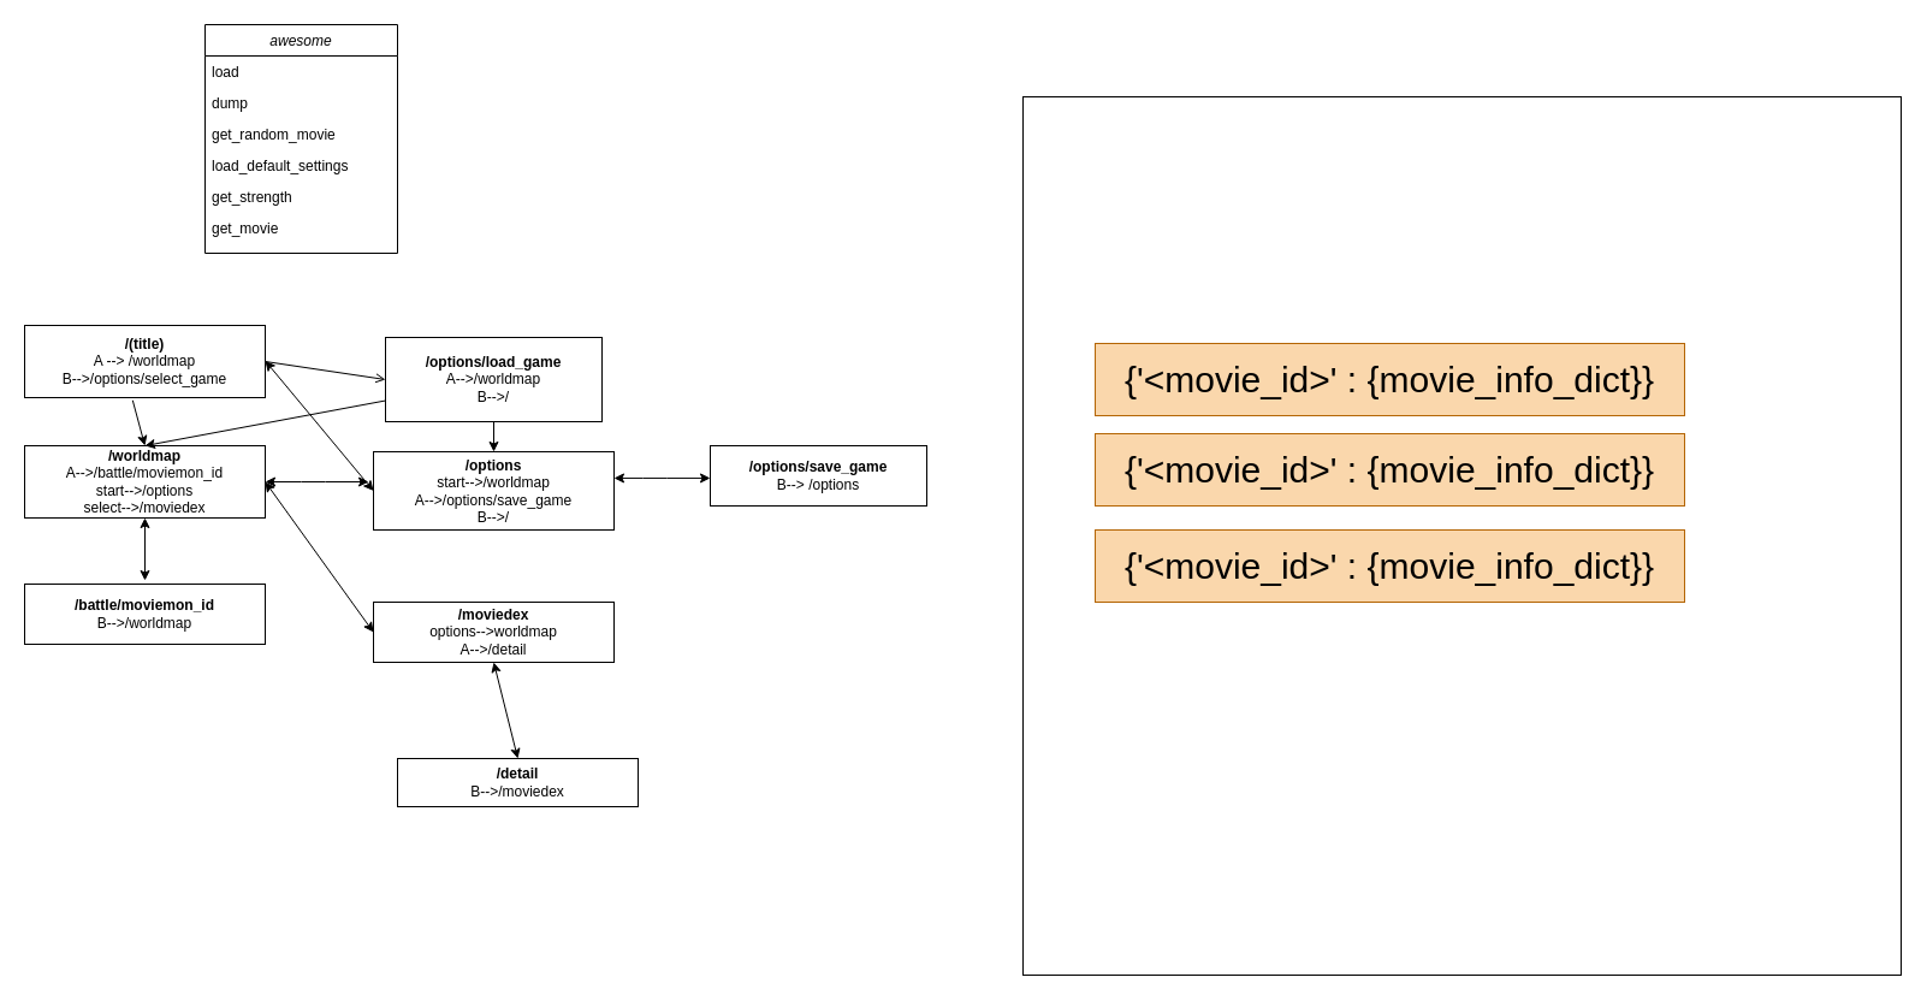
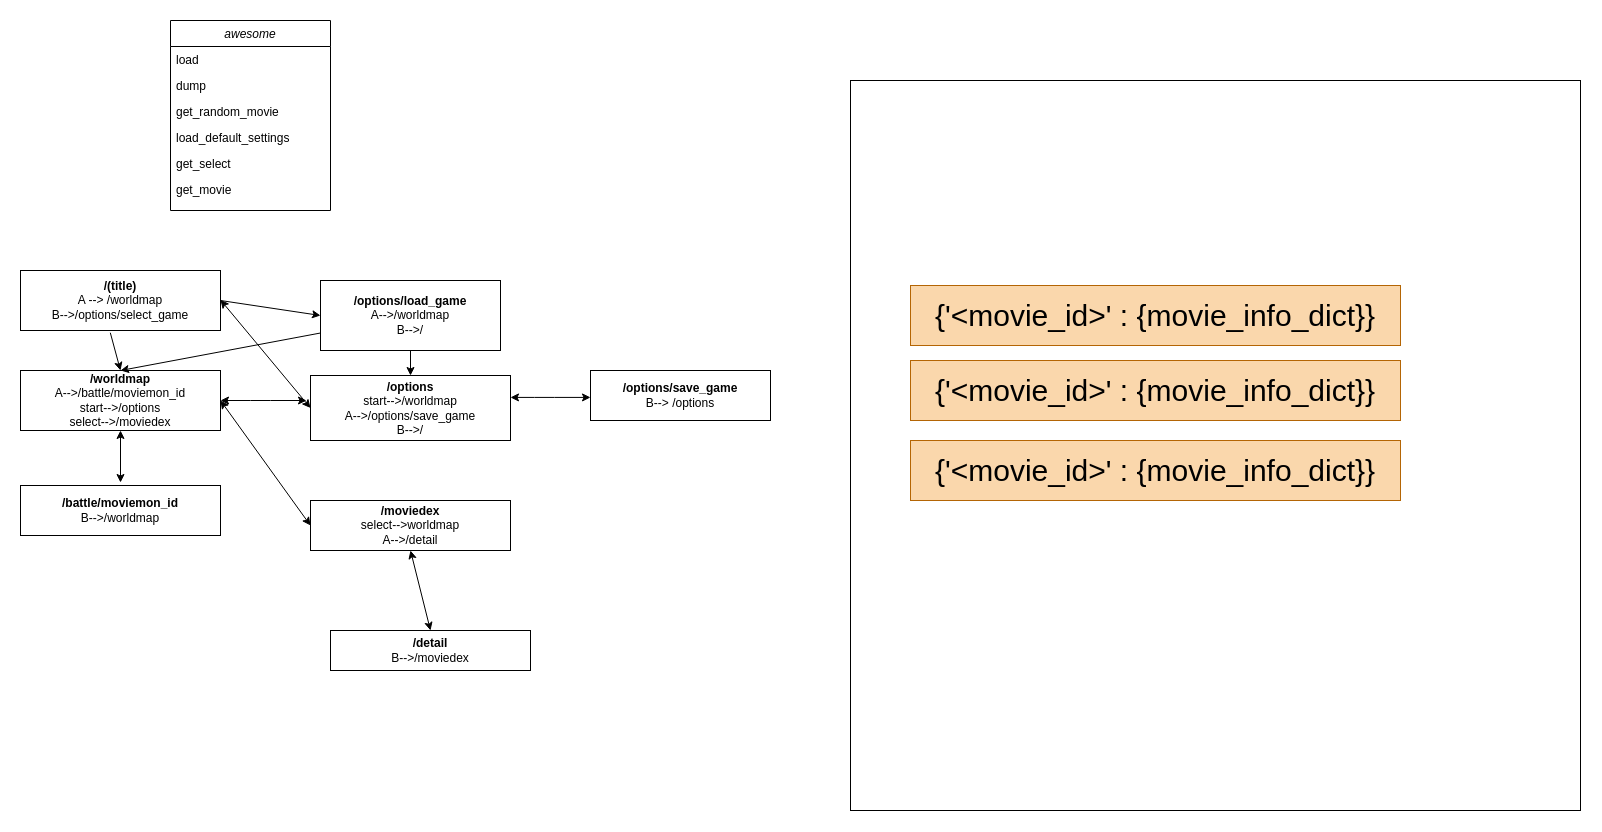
- <mxCell id="7" value="get_strength" style="text;align=left;verticalAlign=top;spacingLeft=4;spacingRight=4;overflow=hidden;rotatable=0;points=[[0,0.5],[1,0.5]];portConstraint=eastwest;rounded=0;shadow=0;html=0;" parent="2" vertex="1"><mxGeometry y="130" width="160" height="26" as="geometry" /></mxCell>
+ <mxCell id="7" value="get_select" style="text;align=left;verticalAlign=top;spacingLeft=4;spacingRight=4;overflow=hidden;rotatable=0;points=[[0,0.5],[1,0.5]];portConstraint=eastwest;rounded=0;shadow=0;html=0;" parent="2" vertex="1"><mxGeometry y="130" width="160" height="26" as="geometry" /></mxCell>
- <mxCell id="25" value="" style="endArrow=open;html=1;entryX=0;entryY=0.5;entryDx=0;entryDy=0;exitX=1;exitY=0.5;exitDx=0;exitDy=0;" parent="1" source="9" target="16" edge="1"><mxGeometry width="50" height="50" relative="1" as="geometry"><mxPoint x="337.143" y="330" as="sourcePoint" /><mxPoint x="130" y="380" as="targetPoint" /><Array as="points" /></mxGeometry></mxCell>
+ <mxCell id="25" value="" style="endArrow=classic;html=1;entryX=0;entryY=0.5;entryDx=0;entryDy=0;exitX=1;exitY=0.5;exitDx=0;exitDy=0;" parent="1" source="9" target="16" edge="1"><mxGeometry width="50" height="50" relative="1" as="geometry"><mxPoint x="337.143" y="330" as="sourcePoint" /><mxPoint x="130" y="380" as="targetPoint" /><Array as="points" /></mxGeometry></mxCell>
- <mxCell id="11" value="&lt;b&gt;/moviedex&lt;/b&gt;&lt;br&gt;options--&amp;gt;worldmap&lt;br&gt;A--&amp;gt;/detail" style="rounded=0;whiteSpace=wrap;html=1;" parent="1" vertex="1"><mxGeometry x="310" y="500" width="200" height="50" as="geometry" /></mxCell>
+ <mxCell id="11" value="&lt;b&gt;/moviedex&lt;/b&gt;&lt;br&gt;select--&amp;gt;worldmap&lt;br&gt;A--&amp;gt;/detail" style="rounded=0;whiteSpace=wrap;html=1;" parent="1" vertex="1"><mxGeometry x="310" y="500" width="200" height="50" as="geometry" /></mxCell>
